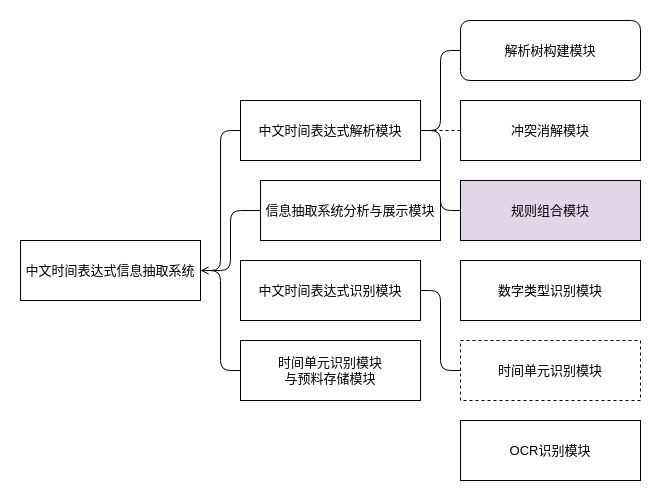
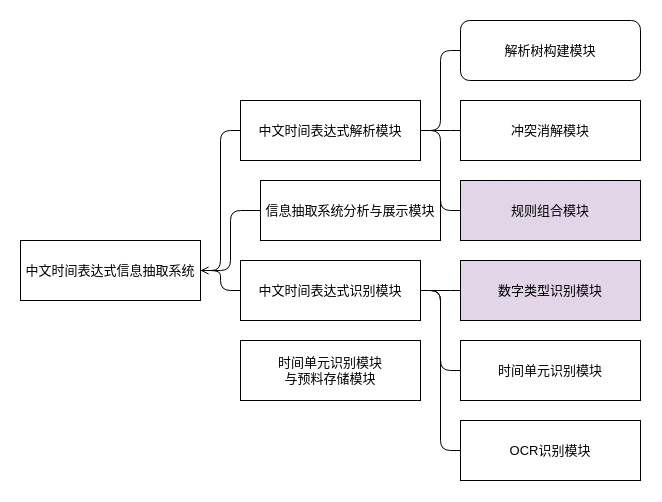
- <mxCell id="18" value="" style="endArrow=none;html=1;entryX=1;entryY=0.5;entryDx=0;entryDy=0;exitX=0;exitY=0.5;exitDx=0;exitDy=0;edgeStyle=elbowEdgeStyle;fontSize=13;dashed=1;" parent="1" source="8" target="3" edge="1"><mxGeometry width="50" height="50" relative="1" as="geometry"><mxPoint x="470" y="-140" as="sourcePoint" /><mxPoint x="430" y="100" as="targetPoint" /></mxGeometry></mxCell>
+ <mxCell id="18" value="" style="endArrow=none;html=1;entryX=1;entryY=0.5;entryDx=0;entryDy=0;exitX=0;exitY=0.5;exitDx=0;exitDy=0;edgeStyle=elbowEdgeStyle;fontSize=13;" parent="1" source="8" target="3" edge="1"><mxGeometry width="50" height="50" relative="1" as="geometry"><mxPoint x="470" y="-140" as="sourcePoint" /><mxPoint x="430" y="100" as="targetPoint" /></mxGeometry></mxCell>
+ <mxCell id="16" value="" style="endArrow=none;html=1;entryX=1;entryY=0.5;entryDx=0;entryDy=0;edgeStyle=elbowEdgeStyle;fontSize=13;" parent="1" source="5" target="2" edge="1"><mxGeometry width="50" height="50" relative="1" as="geometry"><mxPoint x="250" y="460" as="sourcePoint" /><mxPoint x="210" y="280" as="targetPoint" /></mxGeometry></mxCell>
+ <mxCell id="20" value="" style="endArrow=none;html=1;entryX=1;entryY=0.5;entryDx=0;entryDy=0;edgeStyle=elbowEdgeStyle;fontSize=13;" parent="1" source="10" target="5" edge="1"><mxGeometry width="50" height="50" relative="1" as="geometry"><mxPoint x="470" y="-20" as="sourcePoint" /><mxPoint x="430" y="100" as="targetPoint" /></mxGeometry></mxCell>
- <mxCell id="10" value="数字类型识别模块" style="rounded=0;whiteSpace=wrap;html=1;fontSize=13;" parent="1" vertex="1"><mxGeometry x="460" y="260" width="180" height="60" as="geometry" /></mxCell>
+ <mxCell id="10" value="数字类型识别模块" style="rounded=0;whiteSpace=wrap;html=1;fontSize=13;fillColor=#e1d5e7;" parent="1" vertex="1"><mxGeometry x="460" y="260" width="180" height="60" as="geometry" /></mxCell>
- <mxCell id="15" value="" style="endArrow=none;html=1;entryX=1;entryY=0.5;entryDx=0;entryDy=0;exitX=0;exitY=0.5;exitDx=0;exitDy=0;edgeStyle=elbowEdgeStyle;fontSize=13;" parent="1" source="6" target="2" edge="1"><mxGeometry width="50" height="50" relative="1" as="geometry"><mxPoint x="250" y="100" as="sourcePoint" /><mxPoint x="210" y="280" as="targetPoint" /></mxGeometry></mxCell>
- <mxCell id="11" value="时间单元识别模块" style="rounded=0;whiteSpace=wrap;html=1;fontSize=13;dashed=1;" parent="1" vertex="1"><mxGeometry x="460" y="340" width="180" height="60" as="geometry" /></mxCell>
+ <mxCell id="11" value="时间单元识别模块" style="rounded=0;whiteSpace=wrap;html=1;fontSize=13;" parent="1" vertex="1"><mxGeometry x="460" y="340" width="180" height="60" as="geometry" /></mxCell>
+ <mxCell id="22" value="" style="endArrow=none;html=1;entryX=1;entryY=0.5;entryDx=0;entryDy=0;edgeStyle=elbowEdgeStyle;exitX=0;exitY=0.5;exitDx=0;exitDy=0;fontSize=13;" parent="1" source="12" target="5" edge="1"><mxGeometry width="50" height="50" relative="1" as="geometry"><mxPoint x="470" y="220" as="sourcePoint" /><mxPoint x="430" y="340" as="targetPoint" /></mxGeometry></mxCell>
